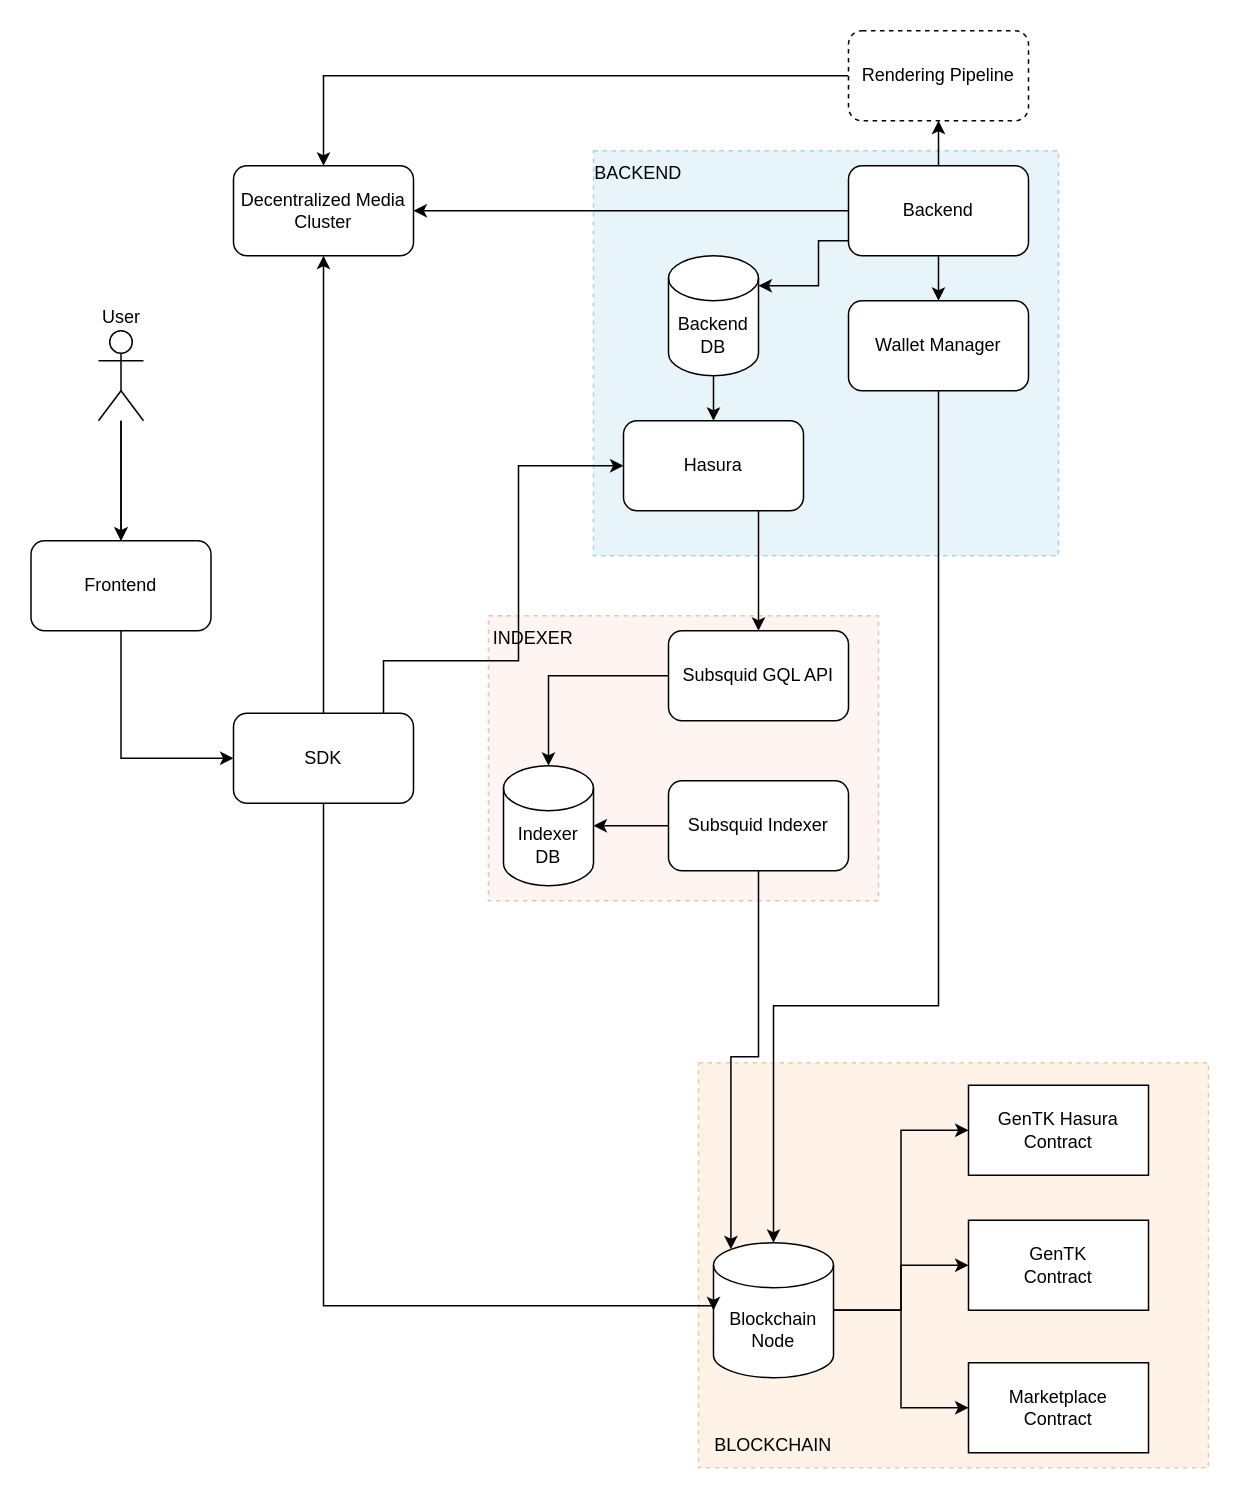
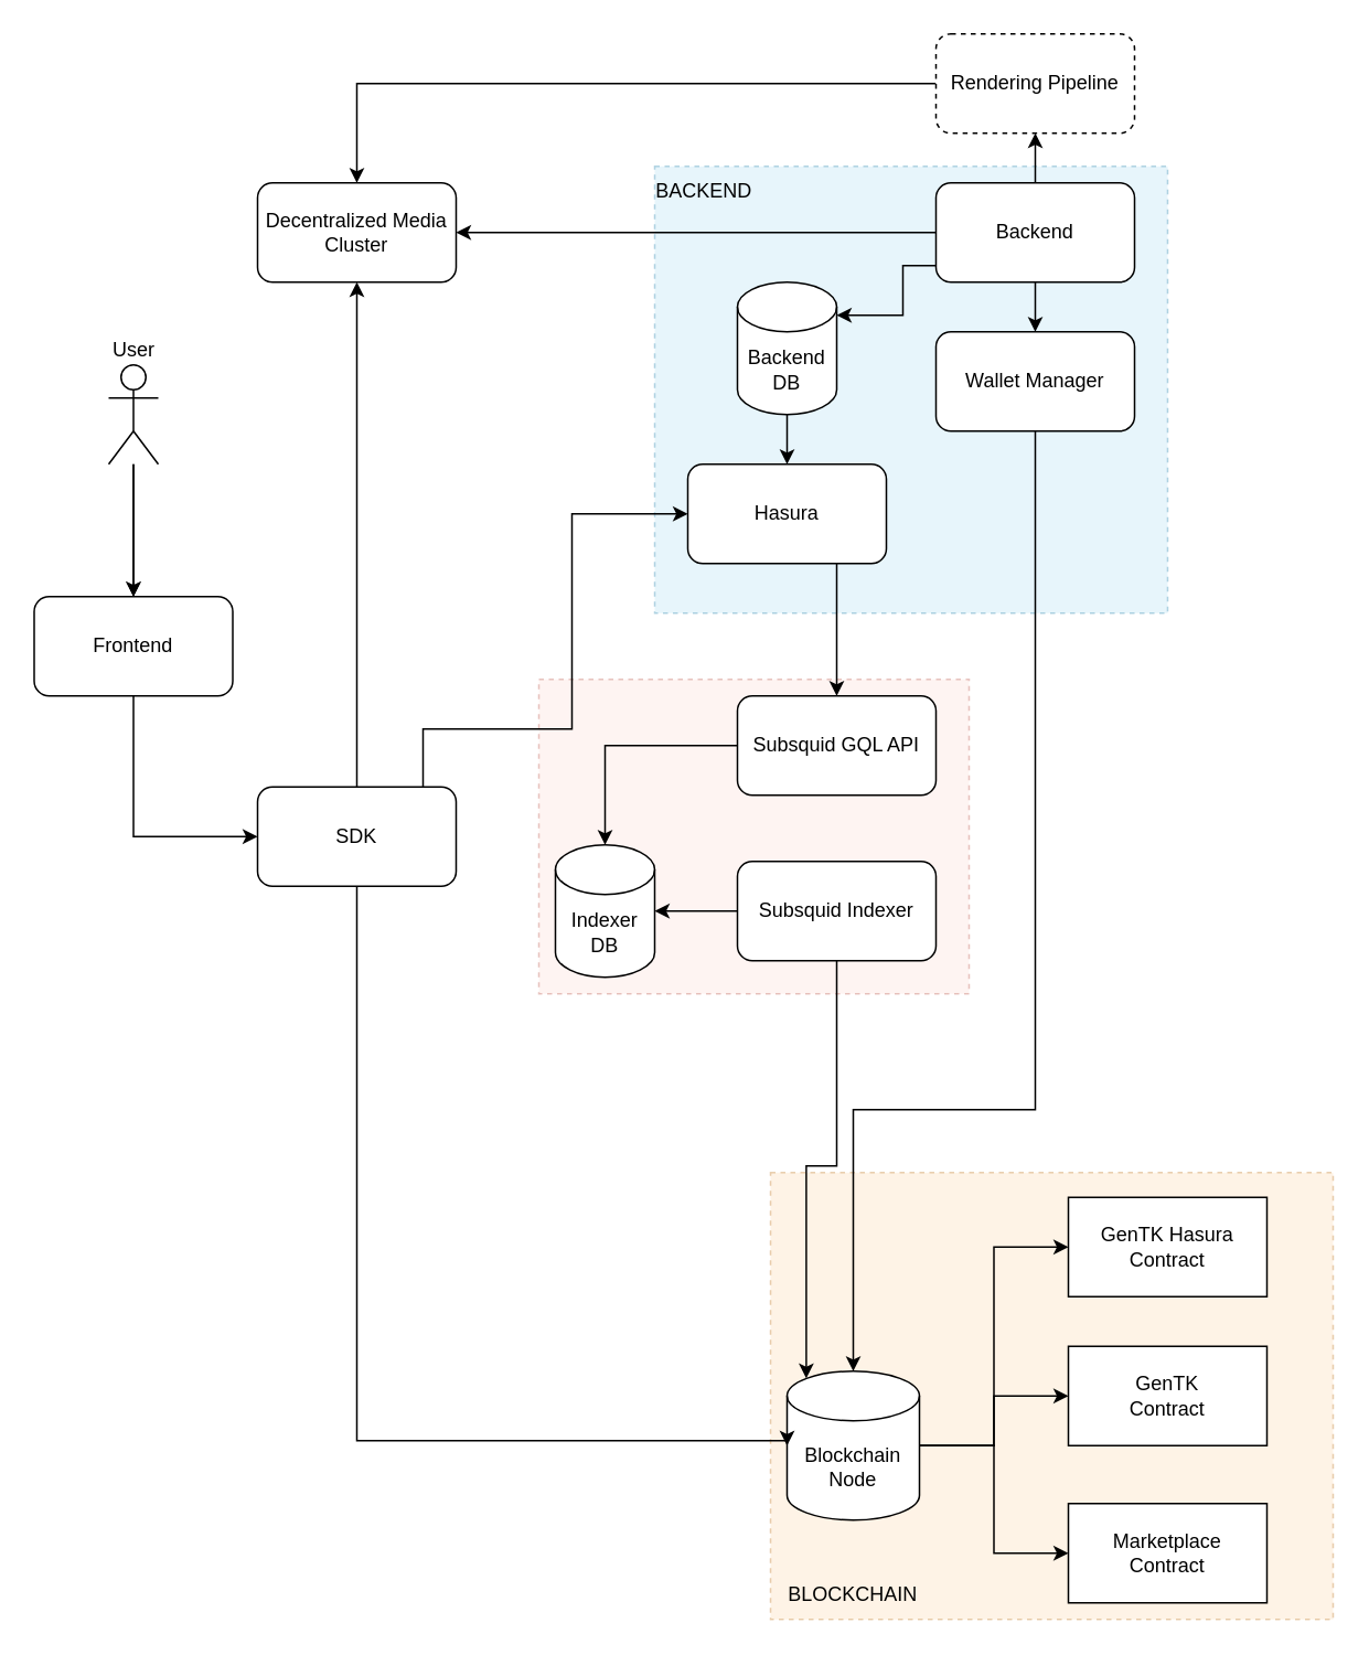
- <mxCell id="40" value="INDEXER" style="text;html=1;strokeColor=none;fillColor=none;align=center;verticalAlign=middle;whiteSpace=wrap;rounded=0;" parent="1" vertex="1"><mxGeometry x="325" y="410" width="60" height="30" as="geometry" /></mxCell>
